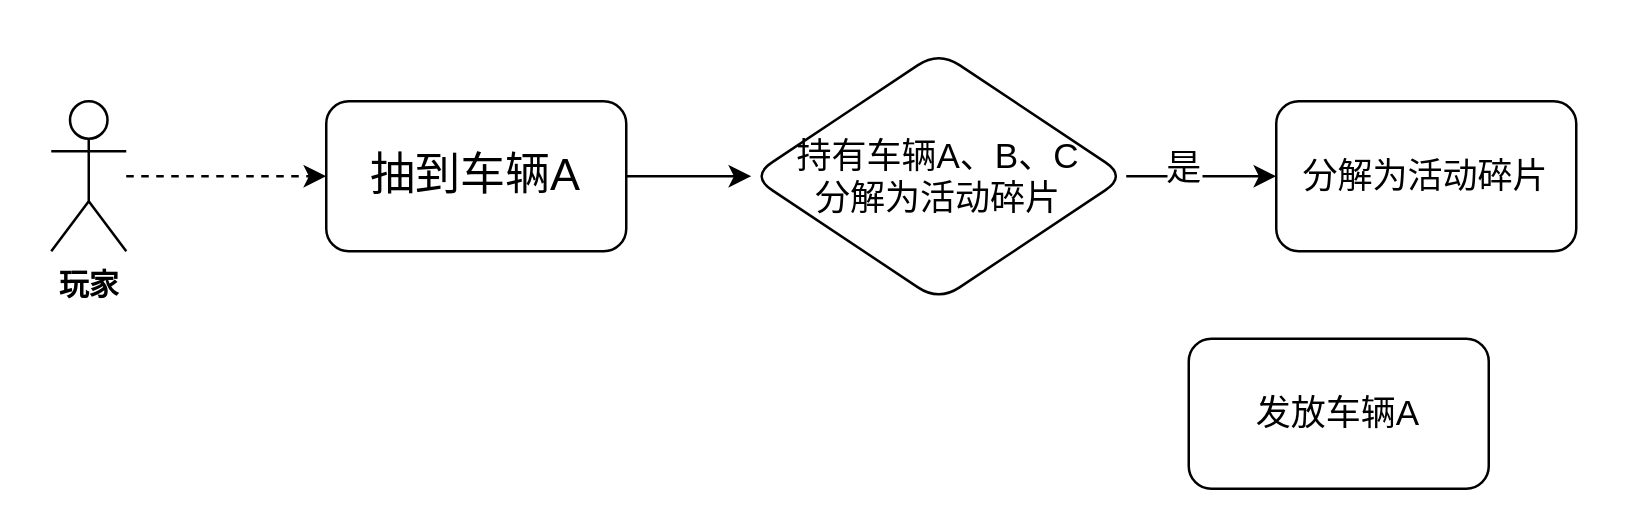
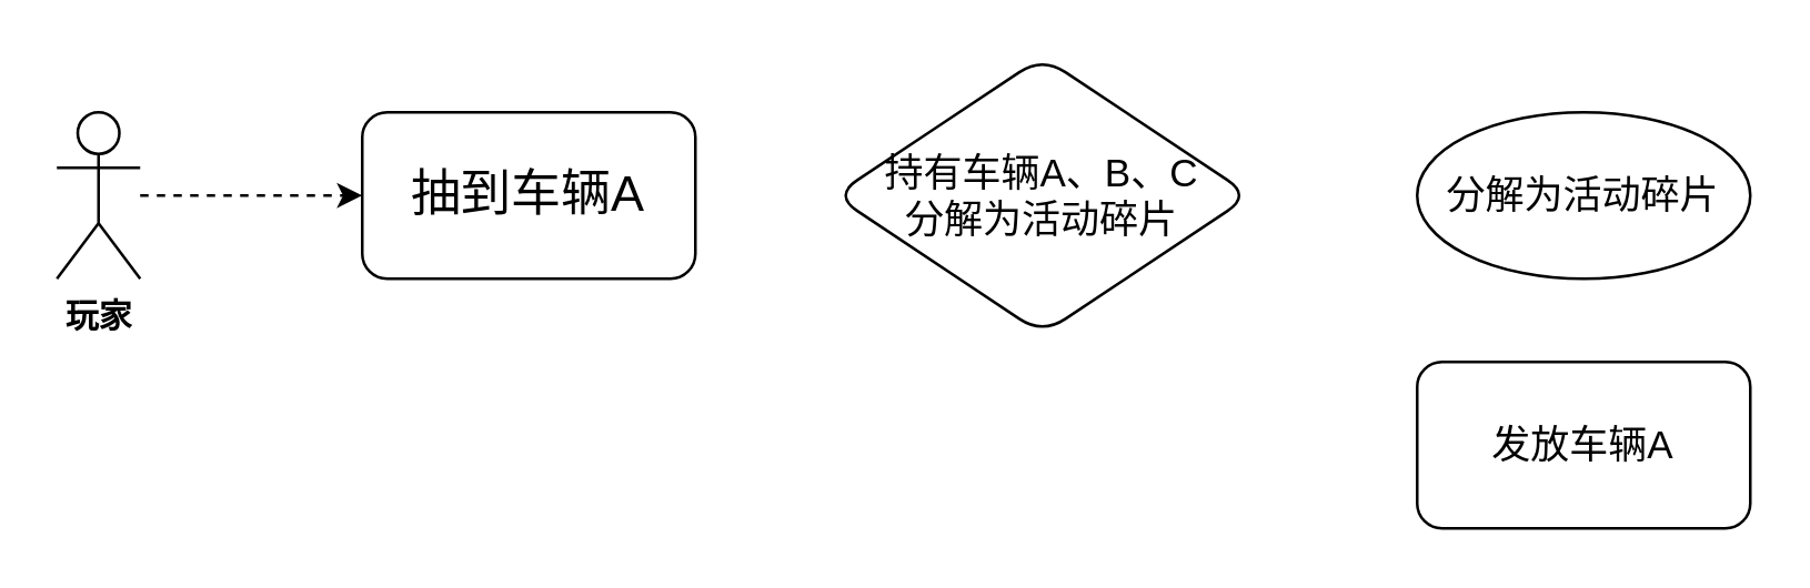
- <mxCell id="4" value="" style="edgeStyle=orthogonalEdgeStyle;rounded=0;orthogonalLoop=1;jettySize=auto;html=1;" edge="1" parent="1" source="5" target="8"><mxGeometry relative="1" as="geometry" /></mxCell>
- <mxCell id="6" value="" style="edgeStyle=orthogonalEdgeStyle;rounded=0;orthogonalLoop=1;jettySize=auto;html=1;fontSize=14;" edge="1" parent="1" source="8" target="9"><mxGeometry relative="1" as="geometry" /></mxCell>
- <mxCell id="7" value="是" style="edgeLabel;html=1;align=center;verticalAlign=middle;resizable=0;points=[];fontSize=14;" vertex="1" connectable="0" parent="6"><mxGeometry x="-0.267" y="4" relative="1" as="geometry"><mxPoint as="offset" /></mxGeometry></mxCell>
- <mxCell id="9" value="&lt;font style=&quot;font-size: 14px;&quot;&gt;分解为活动碎片&lt;/font&gt;" style="whiteSpace=wrap;html=1;rounded=1;" vertex="1" parent="1"><mxGeometry x="510" y="40" width="120" height="60" as="geometry" /></mxCell>
+ <mxCell id="9" value="&lt;font style=&quot;font-size: 14px;&quot;&gt;分解为活动碎片&lt;/font&gt;" style="ellipse;whiteSpace=wrap;html=1;" vertex="1" parent="1"><mxGeometry x="510" y="40" width="120" height="60" as="geometry" /></mxCell>
- <mxCell id="10" value="&lt;font style=&quot;font-size: 14px;&quot;&gt;发放车辆A&lt;/font&gt;" style="whiteSpace=wrap;html=1;rounded=1;" vertex="1" parent="1"><mxGeometry x="475" y="135" width="120" height="60" as="geometry" /></mxCell>
+ <mxCell id="10" value="&lt;font style=&quot;font-size: 14px;&quot;&gt;发放车辆A&lt;/font&gt;" style="whiteSpace=wrap;html=1;rounded=1;" vertex="1" parent="1"><mxGeometry x="510" y="130" width="120" height="60" as="geometry" /></mxCell>
